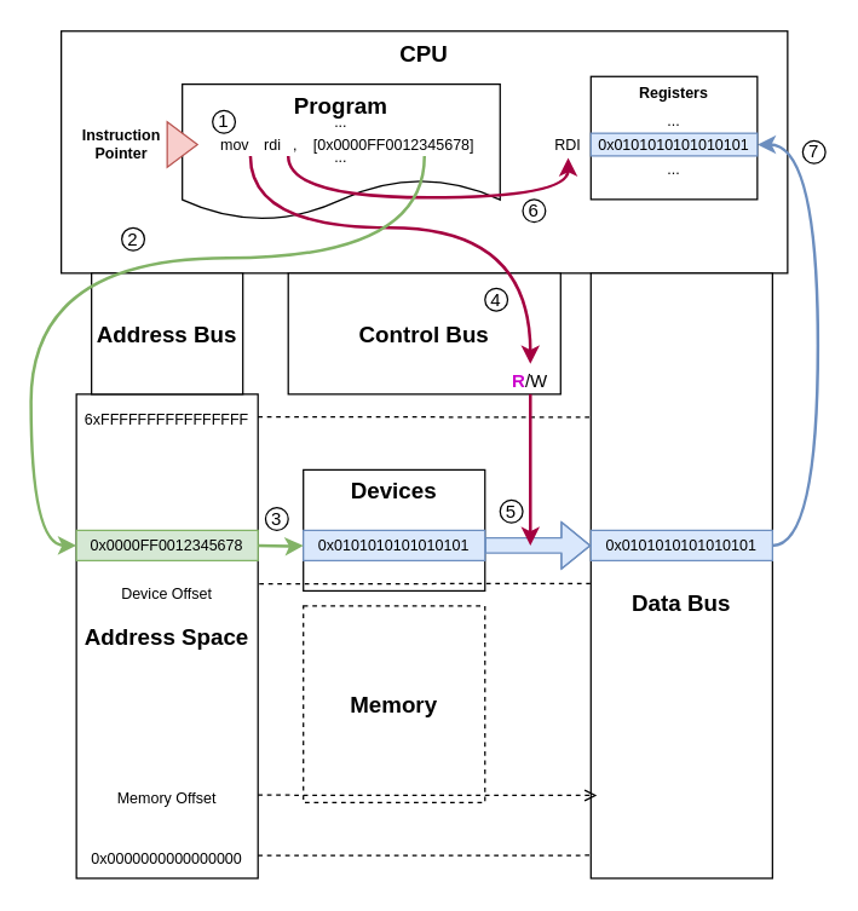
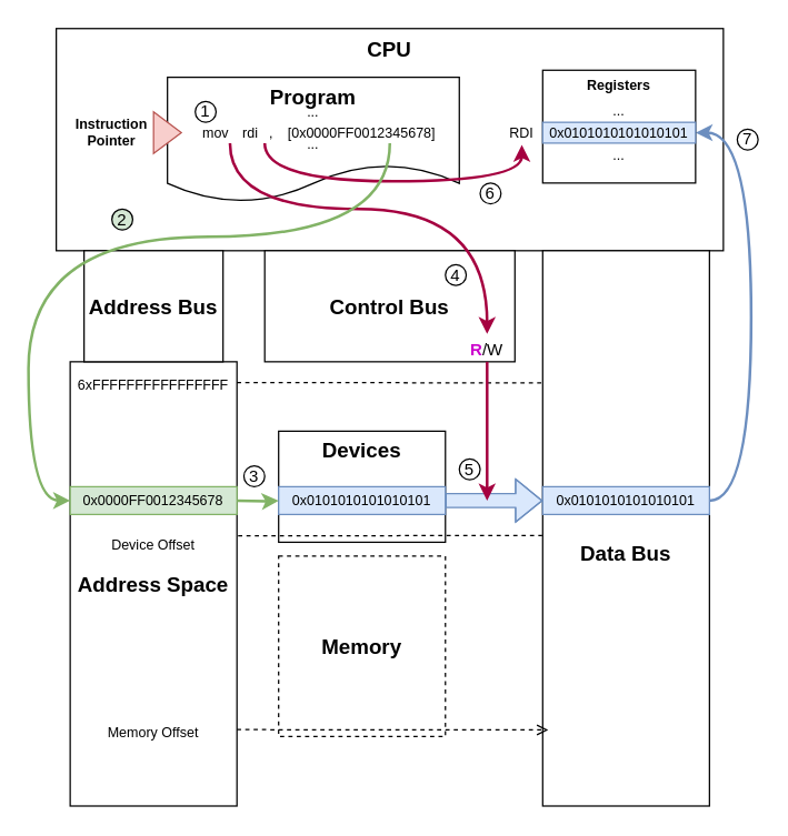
- <mxCell id="44" value="2" style="ellipse;whiteSpace=wrap;html=1;aspect=fixed;" vertex="1" parent="1"><mxGeometry x="80" y="150" width="15" height="15" as="geometry" /></mxCell>
+ <mxCell id="44" value="2" style="ellipse;whiteSpace=wrap;html=1;aspect=fixed;fillColor=#d5e8d4;" vertex="1" parent="1"><mxGeometry x="80" y="150" width="15" height="15" as="geometry" /></mxCell>
- <mxCell id="9" value="&lt;font style=&quot;font-size: 10px;&quot;&gt;0x0000000000000000&lt;/font&gt;" style="text;html=1;strokeColor=none;fillColor=none;align=center;verticalAlign=middle;whiteSpace=wrap;rounded=0;fontSize=15;" parent="1" vertex="1"><mxGeometry x="50" y="550" width="120" height="30" as="geometry" /></mxCell>
- <mxCell id="13" value="" style="endArrow=none;dashed=1;html=1;rounded=0;fontSize=10;exitX=1;exitY=0.5;exitDx=0;exitDy=0;entryX=0.011;entryY=0.962;entryDx=0;entryDy=0;entryPerimeter=0;" parent="1" source="9" target="6" edge="1"><mxGeometry width="50" height="50" relative="1" as="geometry"><mxPoint x="300" y="430" as="sourcePoint" /><mxPoint x="350" y="380" as="targetPoint" /></mxGeometry></mxCell>
